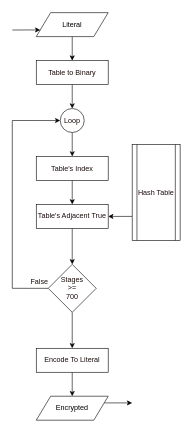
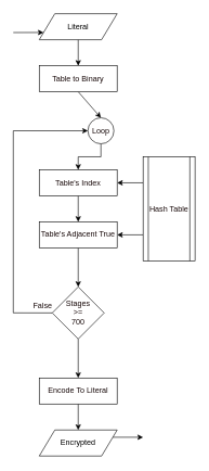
- <mxCell id="8" value="Loop" style="ellipse;whiteSpace=wrap;html=1;aspect=fixed;fontColor=#190A0A;" vertex="1" parent="1"><mxGeometry x="100" y="180.029" width="40" height="40" as="geometry" /></mxCell>
+ <mxCell id="8" value="Loop" style="ellipse;whiteSpace=wrap;html=1;aspect=fixed;fontColor=#190A0A;" vertex="1" parent="1"><mxGeometry x="135" y="180.029" width="40" height="40" as="geometry" /></mxCell>
+ <mxCell id="21" style="edgeStyle=orthogonalEdgeStyle;rounded=0;orthogonalLoop=1;jettySize=auto;html=1;exitX=0;exitY=0.25;exitDx=0;exitDy=0;entryX=1;entryY=0.5;entryDx=0;entryDy=0;fontColor=#190A0A;" edge="1" parent="1" source="23" target="10"><mxGeometry relative="1" as="geometry" /></mxCell>
